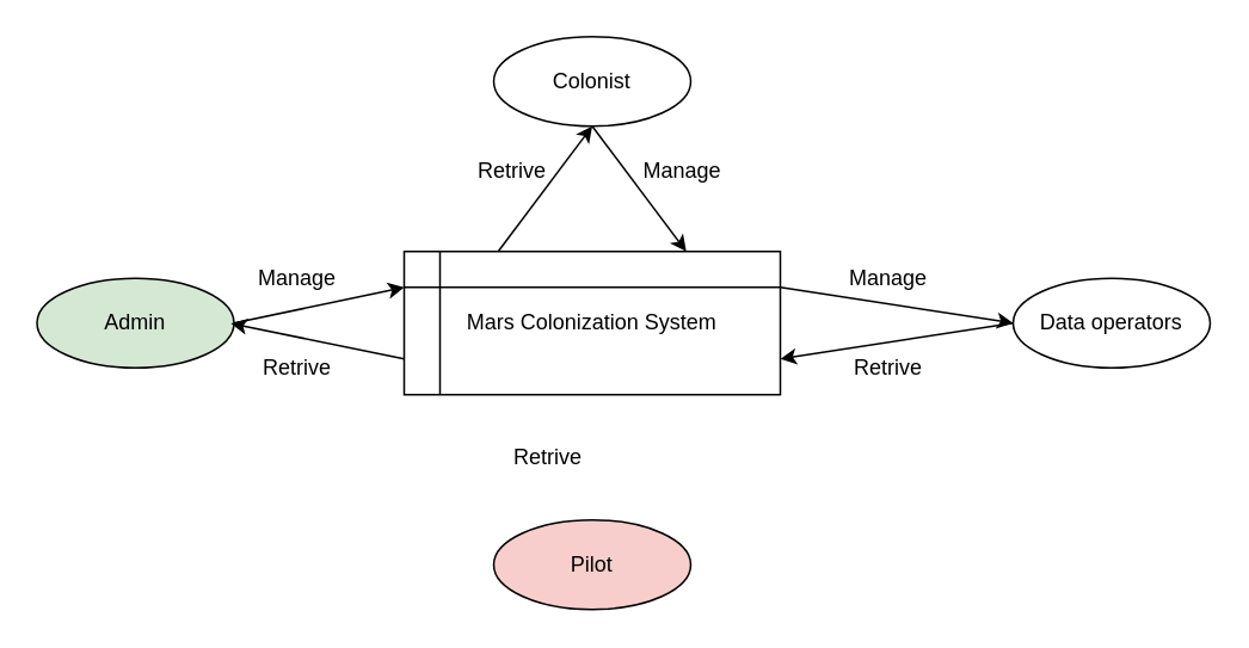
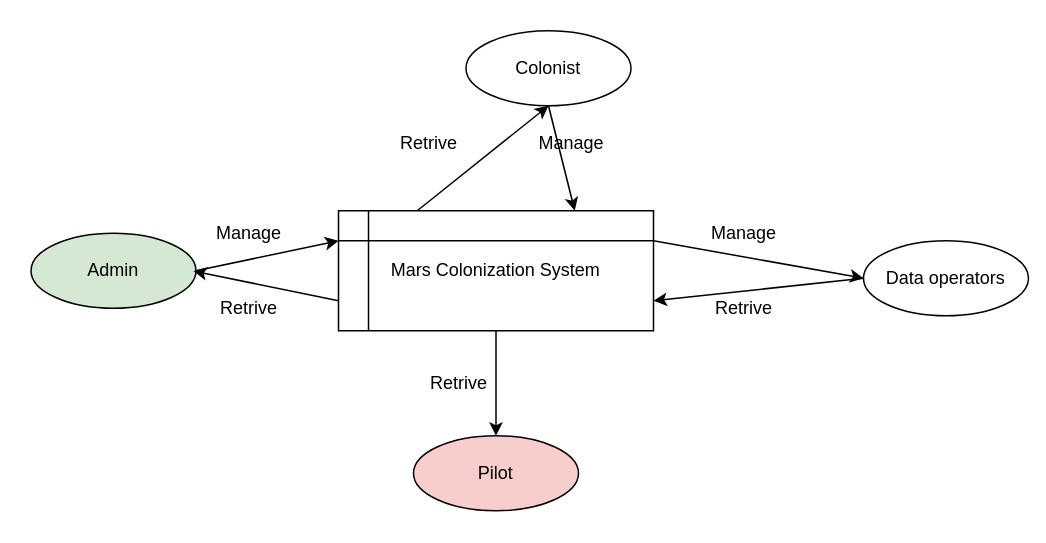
- <mxCell id="11" value="Colonist" style="ellipse;whiteSpace=wrap;html=1;" parent="1" vertex="1"><mxGeometry x="275" y="20" width="110" height="50" as="geometry" /></mxCell>
+ <mxCell id="11" value="Colonist" style="ellipse;whiteSpace=wrap;html=1;" parent="1" vertex="1"><mxGeometry x="310" y="20" width="110" height="50" as="geometry" /></mxCell>
- <mxCell id="19" value="Data operators" style="ellipse;whiteSpace=wrap;html=1;" parent="1" vertex="1"><mxGeometry x="565" y="155" width="110" height="50" as="geometry" /></mxCell>
+ <mxCell id="19" value="Data operators" style="ellipse;whiteSpace=wrap;html=1;" parent="1" vertex="1"><mxGeometry x="575" y="160" width="110" height="50" as="geometry" /></mxCell>
+ <mxCell id="3" value="" style="endArrow=classic;html=1;rounded=0;exitX=0.5;exitY=1;exitDx=0;exitDy=0;entryX=0.5;entryY=0;entryDx=0;entryDy=0;" parent="1" source="2" target="20" edge="1"><mxGeometry width="50" height="50" relative="1" as="geometry"><mxPoint x="195" y="310" as="sourcePoint" /><mxPoint x="325" y="280" as="targetPoint" /></mxGeometry></mxCell>
